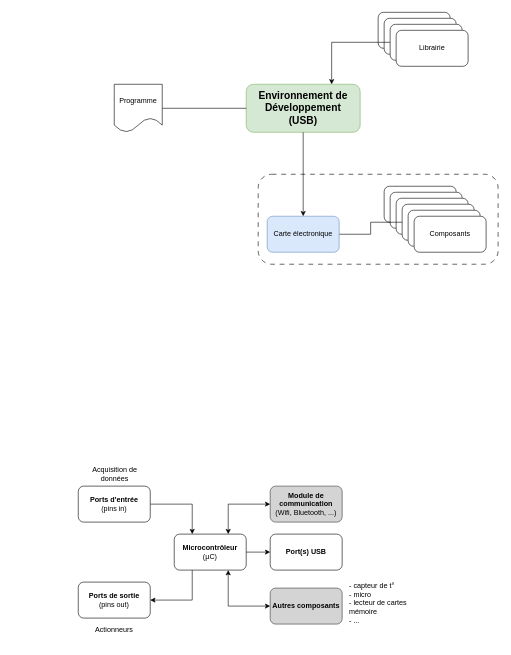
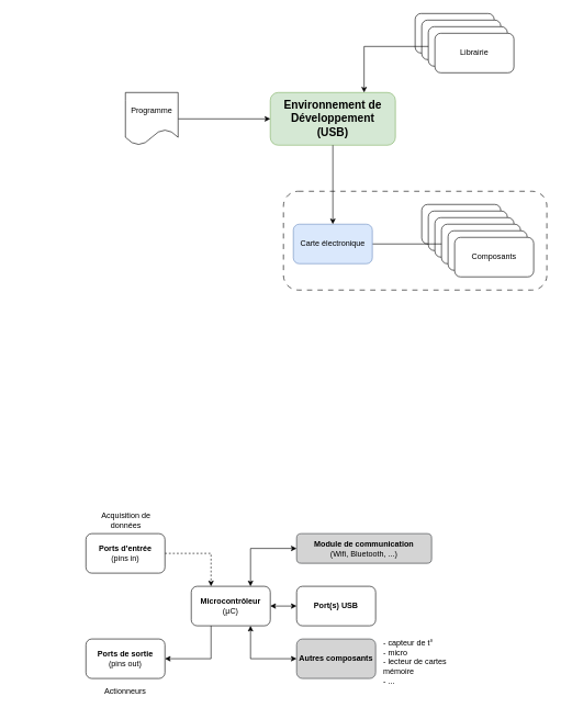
- <mxCell id="15" style="edgeStyle=orthogonalEdgeStyle;rounded=0;orthogonalLoop=1;jettySize=auto;html=1;endArrow=none;" edge="1" parent="2" source="16" target="11"><mxGeometry relative="1" as="geometry" /></mxCell>
+ <mxCell id="15" style="edgeStyle=orthogonalEdgeStyle;rounded=0;orthogonalLoop=1;jettySize=auto;html=1;" edge="1" parent="2" source="16" target="11"><mxGeometry relative="1" as="geometry" /></mxCell>
- <mxCell id="13" value="Carte électronique" style="rounded=1;whiteSpace=wrap;html=1;fillColor=#dae8fc;strokeColor=#6c8ebf;" vertex="1" parent="2"><mxGeometry x="425" y="340" width="120" height="60" as="geometry" /></mxCell>
+ <mxCell id="13" value="Carte électronique" style="rounded=1;whiteSpace=wrap;html=1;fillColor=#dae8fc;strokeColor=#6c8ebf;" vertex="1" parent="2"><mxGeometry x="425" y="320" width="120" height="60" as="geometry" /></mxCell>
- <mxCell id="27" style="edgeStyle=orthogonalEdgeStyle;rounded=0;orthogonalLoop=1;jettySize=auto;html=1;entryX=0.25;entryY=0;entryDx=0;entryDy=0;" edge="1" parent="25" source="28" target="26"><mxGeometry relative="1" as="geometry" /></mxCell>
+ <mxCell id="27" style="edgeStyle=orthogonalEdgeStyle;rounded=0;orthogonalLoop=1;jettySize=auto;html=1;entryX=0.25;entryY=0;entryDx=0;entryDy=0;dashed=1;" edge="1" parent="25" source="28" target="26"><mxGeometry relative="1" as="geometry" /></mxCell>
- <mxCell id="32" value="&lt;b&gt;Module de communication&lt;br&gt;&lt;/b&gt;(Wifi, Bluetooth, ...)" style="rounded=1;whiteSpace=wrap;html=1;fillColor=#D4D4D4;strokeColor=#36393d;" vertex="1" parent="25"><mxGeometry x="320" y="40" width="120" height="60" as="geometry" /></mxCell>
+ <mxCell id="32" value="&lt;b&gt;Module de communication&lt;br&gt;&lt;/b&gt;(Wifi, Bluetooth, ...)" style="rounded=1;whiteSpace=wrap;html=1;fillColor=#D4D4D4;strokeColor=#36393d;" vertex="1" parent="25"><mxGeometry x="320" y="40" width="205" height="45" as="geometry" /></mxCell>
- <mxCell id="33" style="edgeStyle=orthogonalEdgeStyle;rounded=0;orthogonalLoop=1;jettySize=auto;html=1;entryX=1;entryY=0.5;entryDx=0;entryDy=0;startArrow=classic;startFill=1;endArrow=none;" edge="1" parent="25" source="34" target="26"><mxGeometry relative="1" as="geometry" /></mxCell>
+ <mxCell id="33" style="edgeStyle=orthogonalEdgeStyle;rounded=0;orthogonalLoop=1;jettySize=auto;html=1;entryX=1;entryY=0.5;entryDx=0;entryDy=0;startArrow=classic;startFill=1;" edge="1" parent="25" source="34" target="26"><mxGeometry relative="1" as="geometry" /></mxCell>
- <mxCell id="36" value="&lt;b&gt;Autres composants&lt;/b&gt;" style="rounded=1;whiteSpace=wrap;html=1;fillColor=#D4D4D4;strokeColor=#36393d;" vertex="1" parent="25"><mxGeometry x="320" y="210" width="120" height="60" as="geometry" /></mxCell>
+ <mxCell id="36" value="&lt;b&gt;Autres composants&lt;/b&gt;" style="rounded=1;whiteSpace=wrap;html=1;fillColor=#D4D4D4;strokeColor=#36393d;" vertex="1" parent="25"><mxGeometry x="320" y="200" width="120" height="60" as="geometry" /></mxCell>
